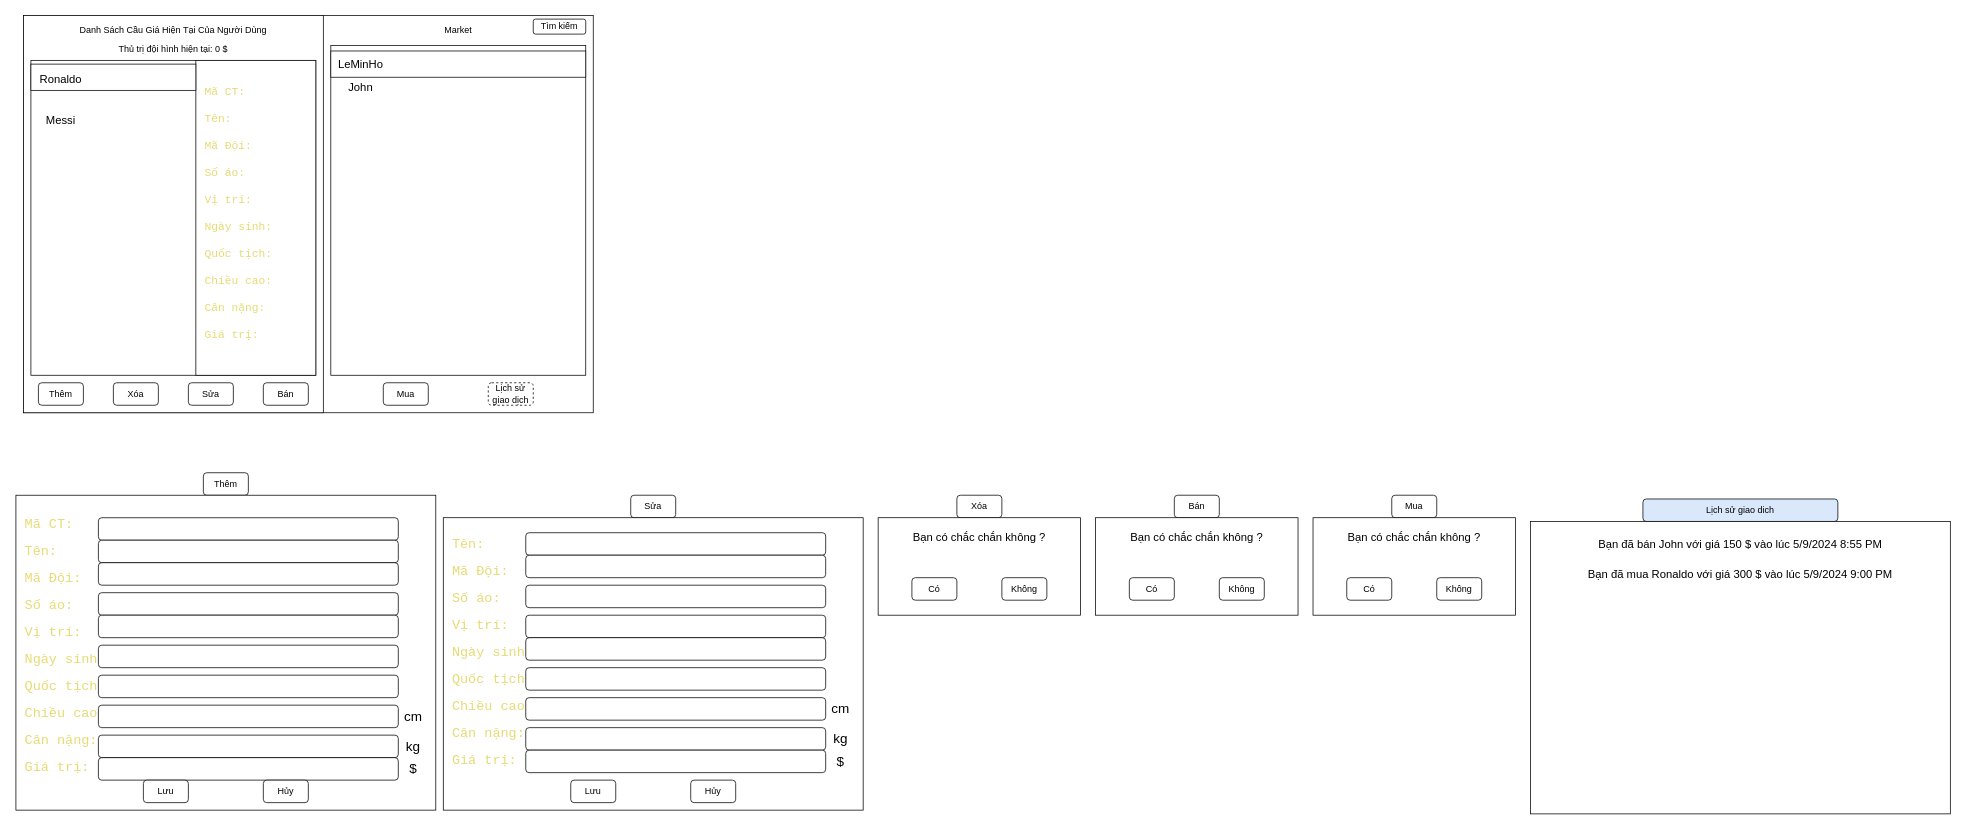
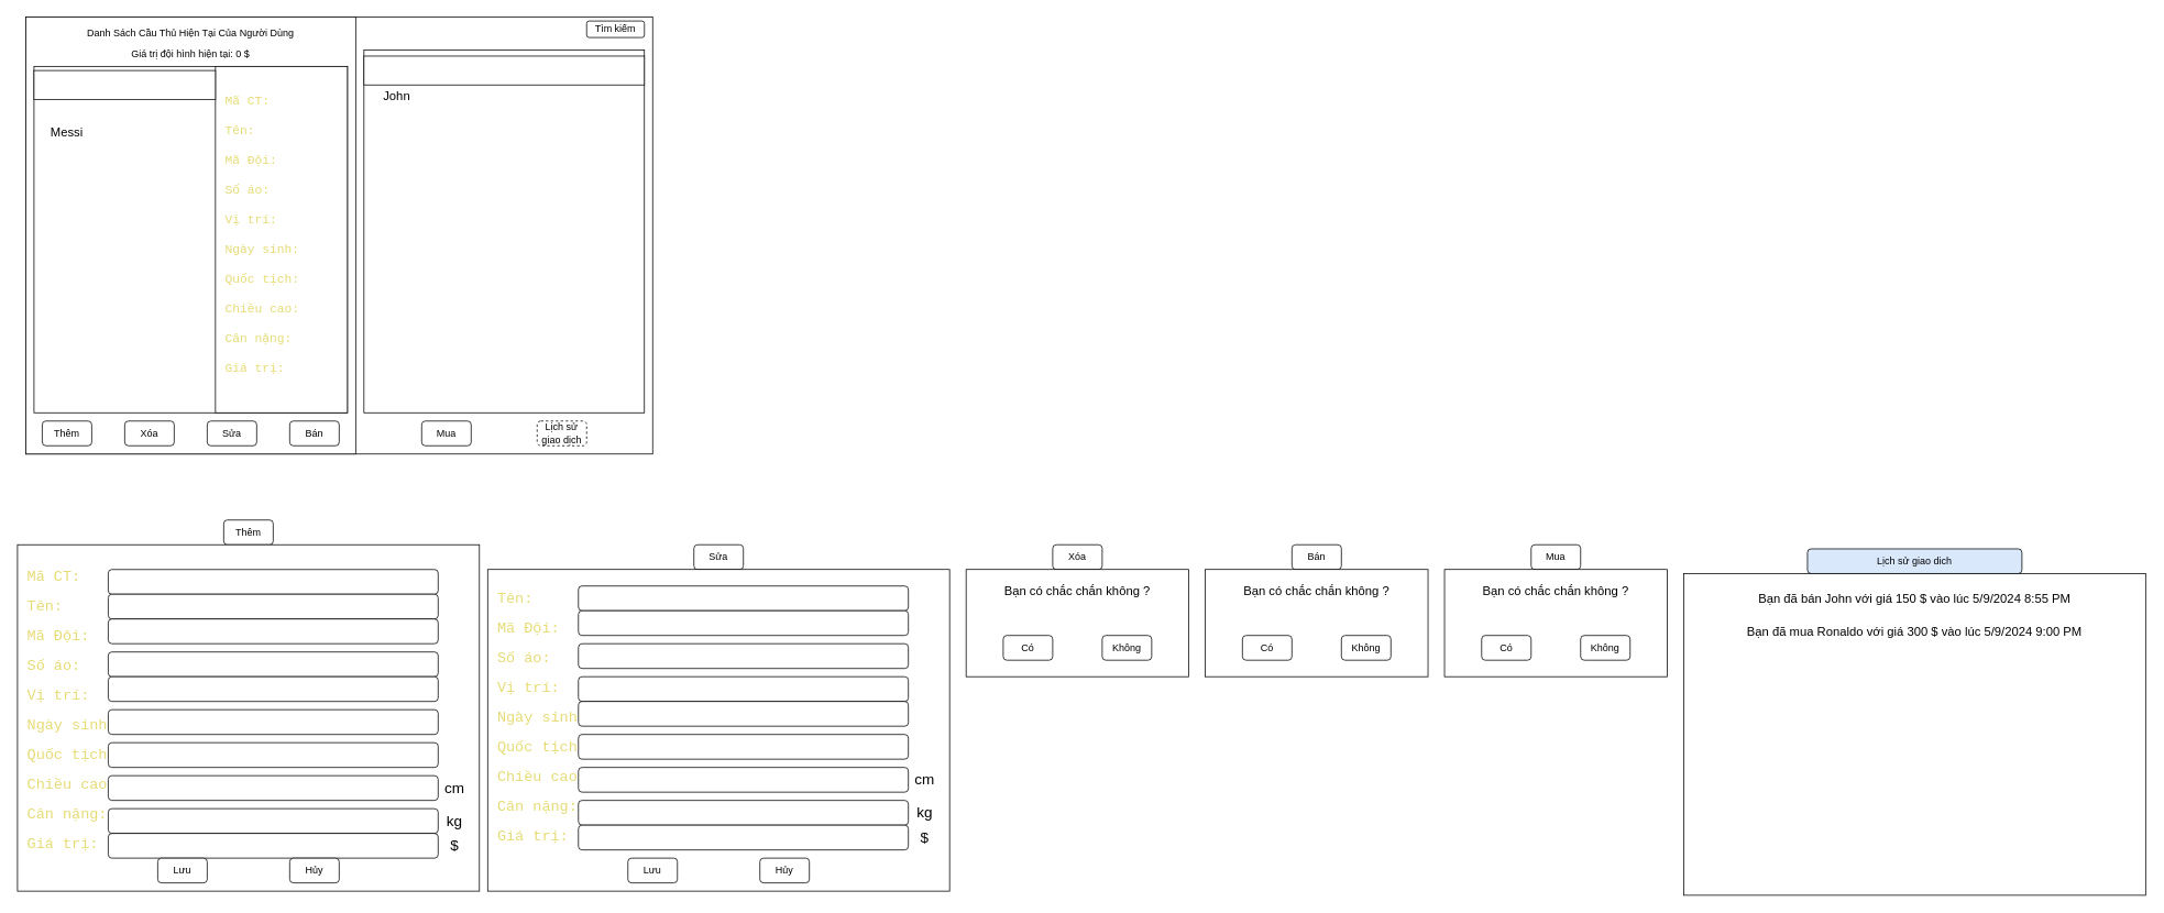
- <mxCell id="8" value="Danh Sách Cầu Giá Hiện Tại Của Người Dùng" style="text;html=1;strokeColor=none;fillColor=none;align=center;verticalAlign=middle;whiteSpace=wrap;rounded=0;" vertex="1" parent="1"><mxGeometry x="90" y="30" width="280" height="20" as="geometry" /></mxCell>
+ <mxCell id="8" value="Danh Sách Cầu Thủ Hiện Tại Của Người Dùng" style="text;html=1;strokeColor=none;fillColor=none;align=center;verticalAlign=middle;whiteSpace=wrap;rounded=0;" vertex="1" parent="1"><mxGeometry x="90" y="30" width="280" height="20" as="geometry" /></mxCell>
- <mxCell id="10" value="Market" style="text;html=1;strokeColor=none;fillColor=none;align=center;verticalAlign=middle;whiteSpace=wrap;rounded=0;" vertex="1" parent="1"><mxGeometry x="580" y="25" width="60" height="30" as="geometry" /></mxCell>
- <mxCell id="14" value="Thủ trị đội hình hiện tại: 0 $" style="text;html=1;strokeColor=none;fillColor=none;align=center;verticalAlign=middle;whiteSpace=wrap;rounded=0;" vertex="1" parent="1"><mxGeometry x="150" y="50" width="160" height="30" as="geometry" /></mxCell>
+ <mxCell id="14" value="Giá trị đội hình hiện tại: 0 $" style="text;html=1;strokeColor=none;fillColor=none;align=center;verticalAlign=middle;whiteSpace=wrap;rounded=0;" vertex="1" parent="1"><mxGeometry x="150" y="50" width="160" height="30" as="geometry" /></mxCell>
- <mxCell id="63" value="LeMinHo" style="text;html=1;strokeColor=none;fillColor=none;align=center;verticalAlign=middle;whiteSpace=wrap;rounded=0;labelBackgroundColor=none;fontSize=15;" vertex="1" parent="1"><mxGeometry x="450" y="70" width="60" height="30" as="geometry" /></mxCell>
- <mxCell id="61" value="Ronaldo" style="text;html=1;strokeColor=none;fillColor=none;align=center;verticalAlign=middle;whiteSpace=wrap;rounded=0;labelBackgroundColor=none;fontSize=15;" vertex="1" parent="1"><mxGeometry x="50" y="90" width="60" height="30" as="geometry" /></mxCell>
